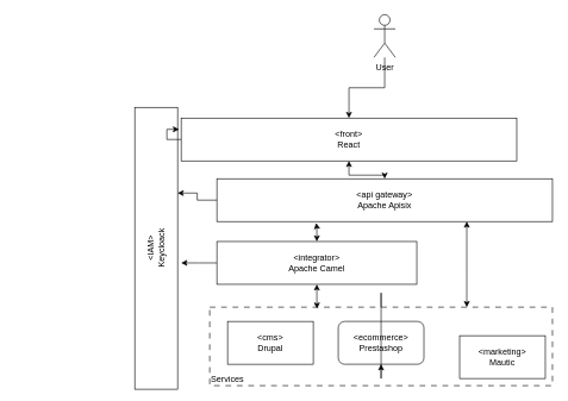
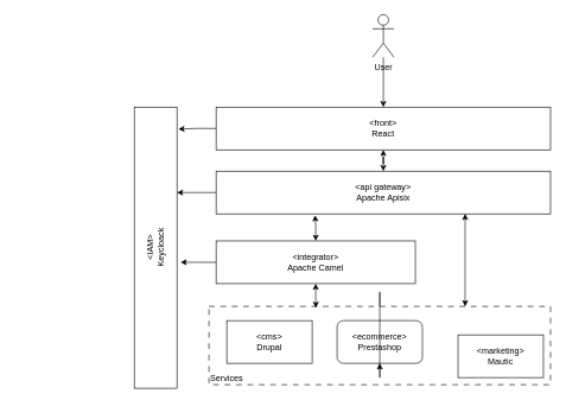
- <mxCell id="12" value="&amp;lt;front&amp;gt;&lt;br&gt;React" style="rounded=0;whiteSpace=wrap;html=1;" parent="1" vertex="1"><mxGeometry x="253" y="165" width="470" height="60" as="geometry" /></mxCell>
+ <mxCell id="12" value="&amp;lt;front&amp;gt;&lt;br&gt;React" style="rounded=0;whiteSpace=wrap;html=1;" parent="1" vertex="1"><mxGeometry x="303" y="150" width="470" height="60" as="geometry" /></mxCell>
- <mxCell id="7" value="&amp;lt;api gateway&amp;gt;&lt;br&gt;Apache Apisix" style="rounded=0;whiteSpace=wrap;html=1;" parent="1" vertex="1"><mxGeometry x="303" y="250" width="470" height="60" as="geometry" /></mxCell>
+ <mxCell id="7" value="&amp;lt;api gateway&amp;gt;&lt;br&gt;Apache Apisix" style="rounded=0;whiteSpace=wrap;html=1;" parent="1" vertex="1"><mxGeometry x="303" y="240" width="470" height="60" as="geometry" /></mxCell>
